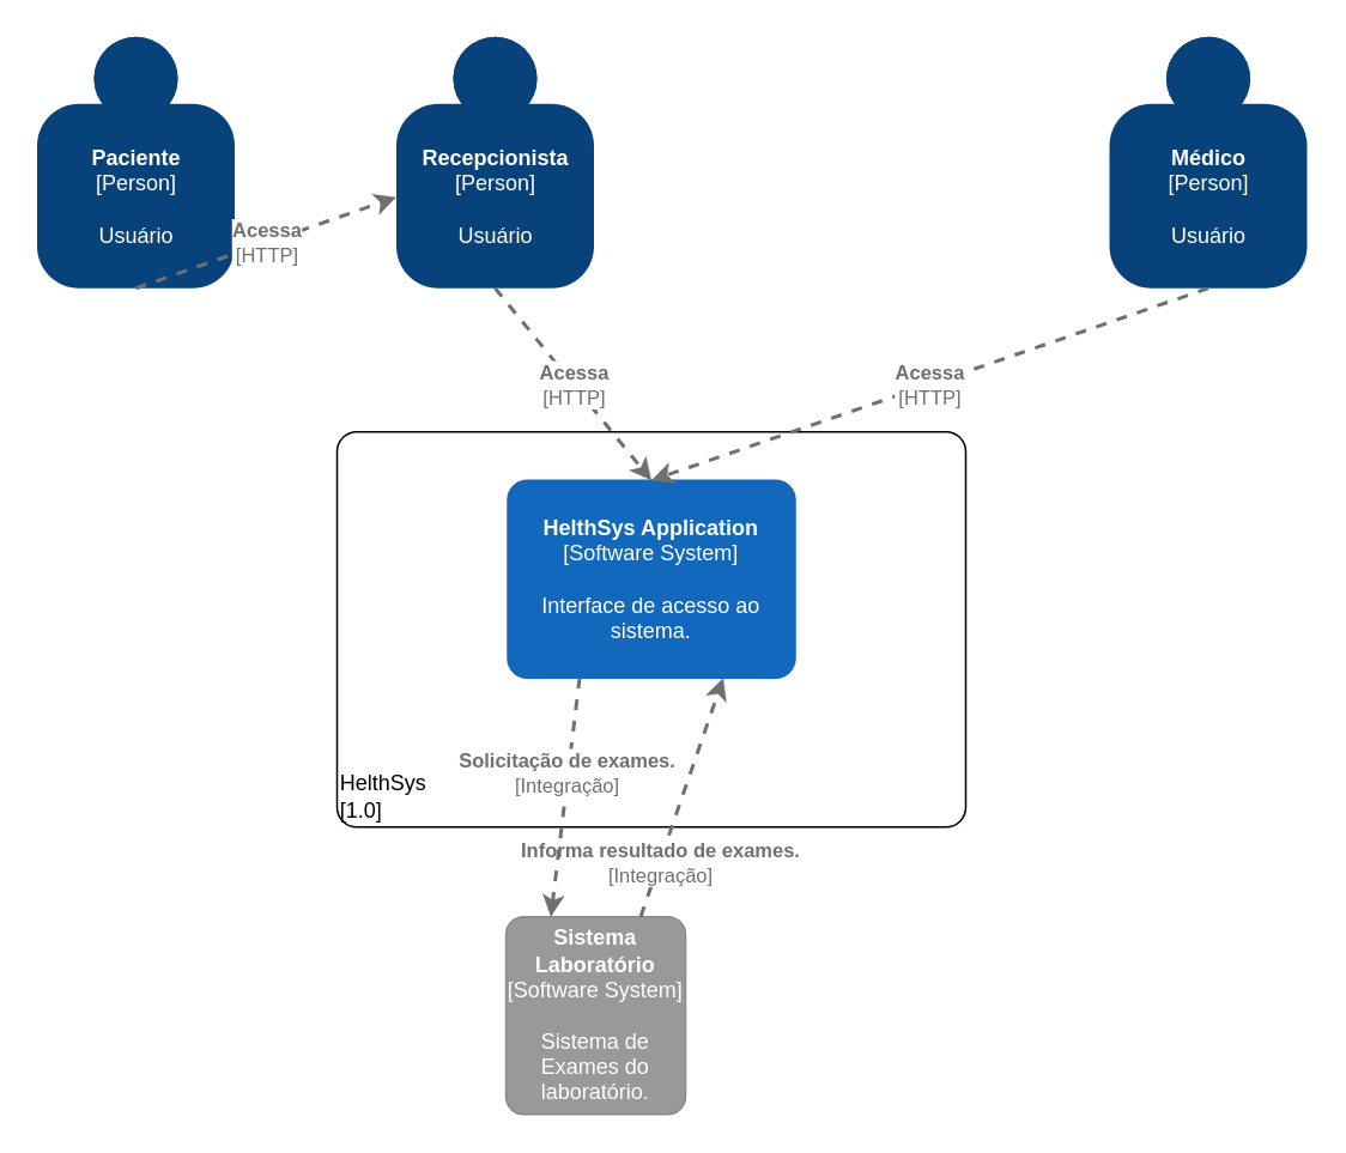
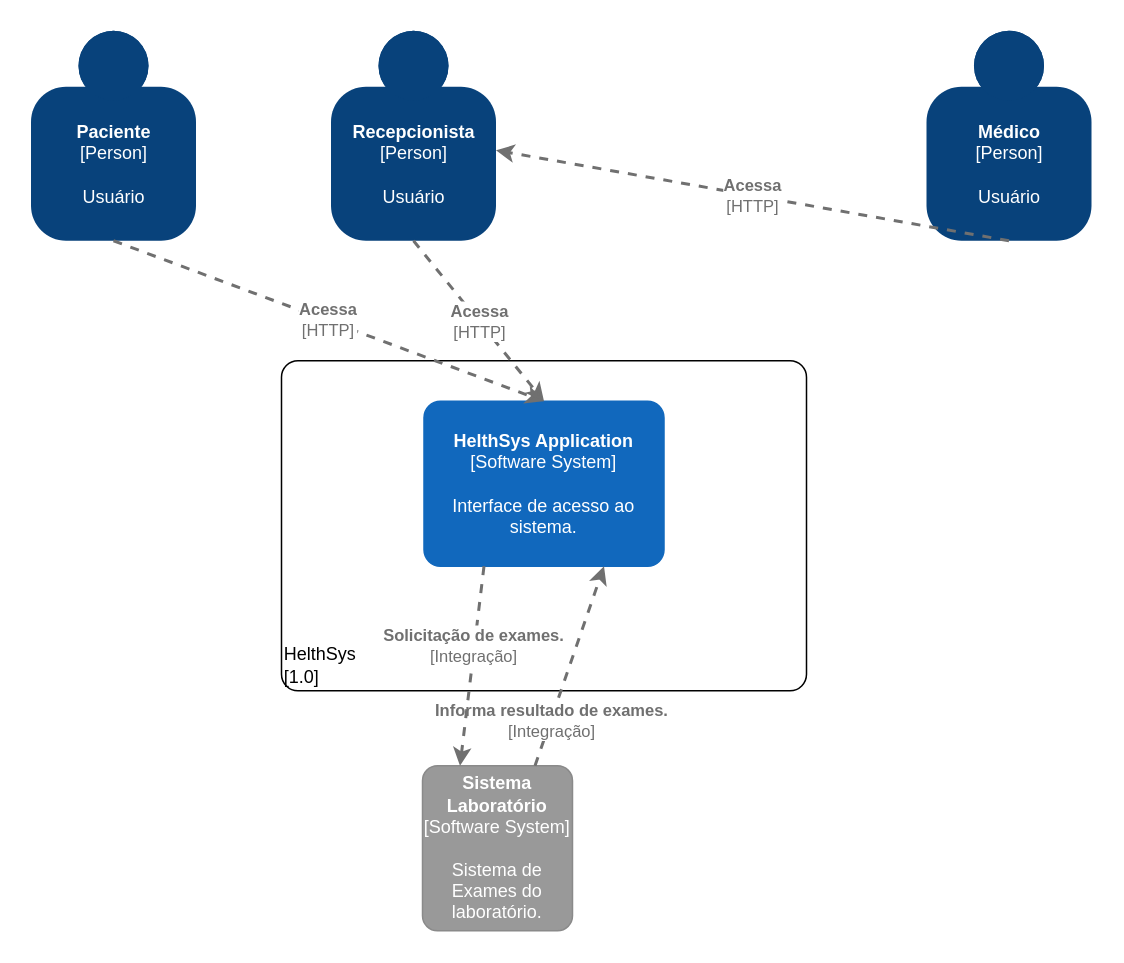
- <mxCell id="9" value="&lt;div style=&quot;text-align: left&quot;&gt;&lt;div style=&quot;text-align: center&quot;&gt;&lt;b&gt;Acessa&lt;/b&gt;&lt;/div&gt;&lt;div style=&quot;text-align: center&quot;&gt;[HTTP]&lt;/div&gt;&lt;/div&gt;" style="edgeStyle=none;rounded=0;html=1;jettySize=auto;orthogonalLoop=1;strokeColor=#707070;strokeWidth=2;fontColor=#707070;jumpStyle=none;dashed=1;metaEdit=1;metaData={&quot;c4Type&quot;:{&quot;editable&quot;:false}};exitX=0.5;exitY=1;exitDx=0;exitDy=0;exitPerimeter=0;" parent="1" source="8" target="6" edge="1"><mxGeometry width="160" relative="1" as="geometry"><mxPoint x="-30" y="200" as="sourcePoint" /><mxPoint x="362" y="265" as="targetPoint" /></mxGeometry></mxCell>
+ <mxCell id="9" value="&lt;div style=&quot;text-align: left&quot;&gt;&lt;div style=&quot;text-align: center&quot;&gt;&lt;b&gt;Acessa&lt;/b&gt;&lt;/div&gt;&lt;div style=&quot;text-align: center&quot;&gt;[HTTP]&lt;/div&gt;&lt;/div&gt;" style="edgeStyle=none;rounded=0;html=1;jettySize=auto;orthogonalLoop=1;strokeColor=#707070;strokeWidth=2;fontColor=#707070;jumpStyle=none;dashed=1;metaEdit=1;metaData={&quot;c4Type&quot;:{&quot;editable&quot;:false}};exitX=0.5;exitY=1;exitDx=0;exitDy=0;exitPerimeter=0;entryX=0.5;entryY=0;entryDx=0;entryDy=0;entryPerimeter=0;" parent="1" source="8" target="3" edge="1"><mxGeometry width="160" relative="1" as="geometry"><mxPoint x="-30" y="200" as="sourcePoint" /><mxPoint x="362" y="265" as="targetPoint" /></mxGeometry></mxCell>
- <mxCell id="11" value="&lt;div style=&quot;text-align: left&quot;&gt;&lt;div style=&quot;text-align: center&quot;&gt;&lt;b&gt;Acessa&lt;/b&gt;&lt;/div&gt;&lt;div style=&quot;text-align: center&quot;&gt;[HTTP]&lt;/div&gt;&lt;/div&gt;" style="edgeStyle=none;rounded=0;html=1;jettySize=auto;orthogonalLoop=1;strokeColor=#707070;strokeWidth=2;fontColor=#707070;jumpStyle=none;dashed=1;metaEdit=1;metaData={&quot;c4Type&quot;:{&quot;editable&quot;:false}};exitX=0.5;exitY=1;exitDx=0;exitDy=0;exitPerimeter=0;entryX=0.5;entryY=0;entryDx=0;entryDy=0;entryPerimeter=0;" parent="1" source="7" target="3" edge="1"><mxGeometry width="160" relative="1" as="geometry"><mxPoint x="85" y="170" as="sourcePoint" /><mxPoint x="360" y="260" as="targetPoint" /></mxGeometry></mxCell>
+ <mxCell id="11" value="&lt;div style=&quot;text-align: left&quot;&gt;&lt;div style=&quot;text-align: center&quot;&gt;&lt;b&gt;Acessa&lt;/b&gt;&lt;/div&gt;&lt;div style=&quot;text-align: center&quot;&gt;[HTTP]&lt;/div&gt;&lt;/div&gt;" style="edgeStyle=none;rounded=0;html=1;jettySize=auto;orthogonalLoop=1;strokeColor=#707070;strokeWidth=2;fontColor=#707070;jumpStyle=none;dashed=1;metaEdit=1;metaData={&quot;c4Type&quot;:{&quot;editable&quot;:false}};exitX=0.5;exitY=1;exitDx=0;exitDy=0;exitPerimeter=0;" parent="1" source="7" target="6" edge="1"><mxGeometry width="160" relative="1" as="geometry"><mxPoint x="85" y="170" as="sourcePoint" /><mxPoint x="360" y="260" as="targetPoint" /></mxGeometry></mxCell>
